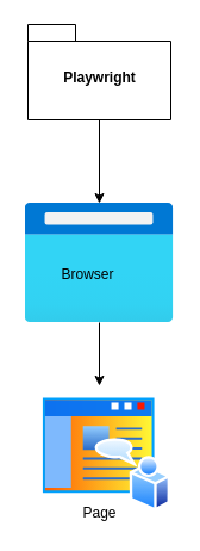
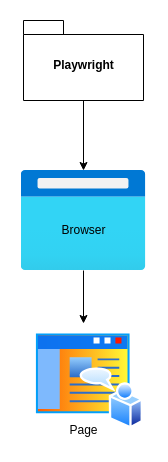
- <mxCell id="8" value="Browser" style="text;html=1;resizable=0;autosize=1;align=center;verticalAlign=middle;points=[];fillColor=none;strokeColor=none;rounded=0;" vertex="1" parent="5"><mxGeometry x="22.5" y="50" width="60" height="20" as="geometry" /></mxCell>
+ <mxCell id="8" value="Browser" style="text;html=1;resizable=0;autosize=1;align=center;verticalAlign=middle;points=[];fillColor=none;strokeColor=none;rounded=0;" vertex="1" parent="5"><mxGeometry x="32.5" y="50" width="60" height="20" as="geometry" /></mxCell>
